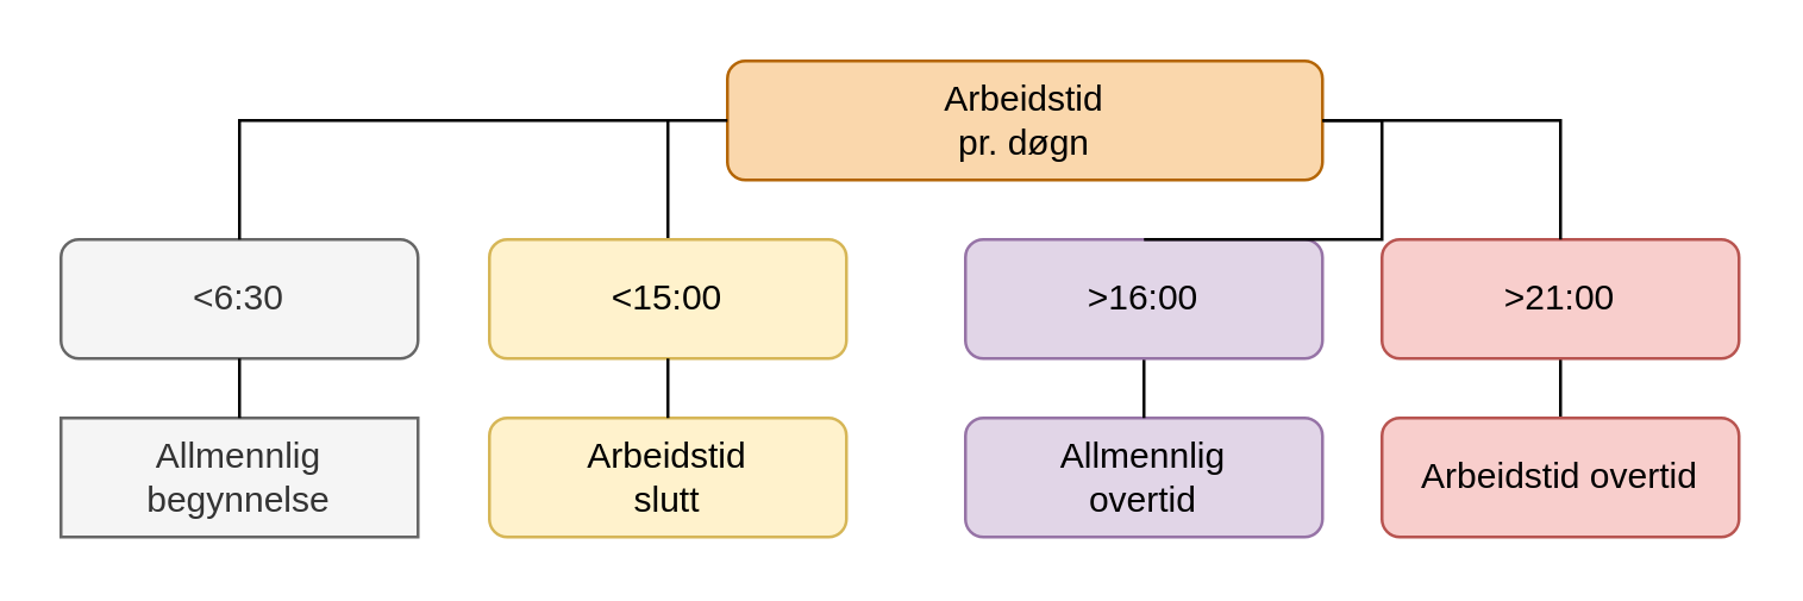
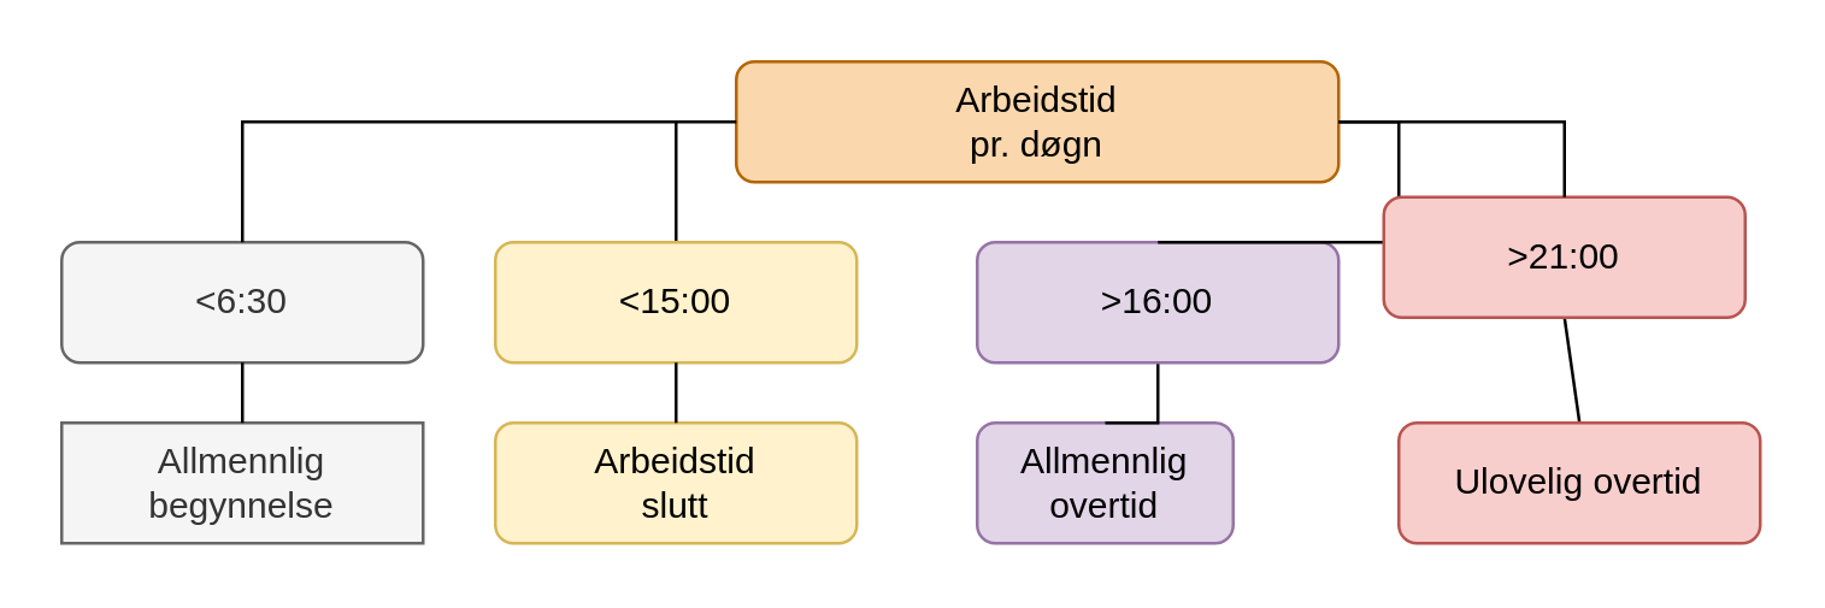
- <mxCell id="14" value="&lt;div&gt;&amp;gt;21:00&lt;/div&gt;" style="rounded=1;whiteSpace=wrap;html=1;fillColor=#f8cecc;strokeColor=#b85450;" vertex="1" parent="1"><mxGeometry x="464" y="80" width="120" height="40" as="geometry" /></mxCell>
+ <mxCell id="14" value="&lt;div&gt;&amp;gt;21:00&lt;/div&gt;" style="rounded=1;whiteSpace=wrap;html=1;fillColor=#f8cecc;strokeColor=#b85450;" vertex="1" parent="1"><mxGeometry x="459" y="65" width="120" height="40" as="geometry" /></mxCell>
- <mxCell id="6" value="&lt;div&gt;Allmennlig&lt;/div&gt;&lt;div&gt;overtid&lt;br&gt;&lt;/div&gt;" style="rounded=1;whiteSpace=wrap;html=1;fillColor=#e1d5e7;strokeColor=#9673a6;" parent="1" vertex="1"><mxGeometry x="324" y="140" width="120" height="40" as="geometry" /></mxCell>
+ <mxCell id="6" value="&lt;div&gt;Allmennlig&lt;/div&gt;&lt;div&gt;overtid&lt;br&gt;&lt;/div&gt;" style="rounded=1;whiteSpace=wrap;html=1;fillColor=#e1d5e7;strokeColor=#9673a6;" parent="1" vertex="1"><mxGeometry x="324" y="140" width="85" height="40" as="geometry" /></mxCell>
- <mxCell id="13" value="Arbeidstid overtid" style="rounded=1;whiteSpace=wrap;html=1;fillColor=#f8cecc;strokeColor=#b85450;" vertex="1" parent="1"><mxGeometry x="464" y="140" width="120" height="40" as="geometry" /></mxCell>
+ <mxCell id="13" value="Ulovelig overtid" style="rounded=1;whiteSpace=wrap;html=1;fillColor=#f8cecc;strokeColor=#b85450;" vertex="1" parent="1"><mxGeometry x="464" y="140" width="120" height="40" as="geometry" /></mxCell>
